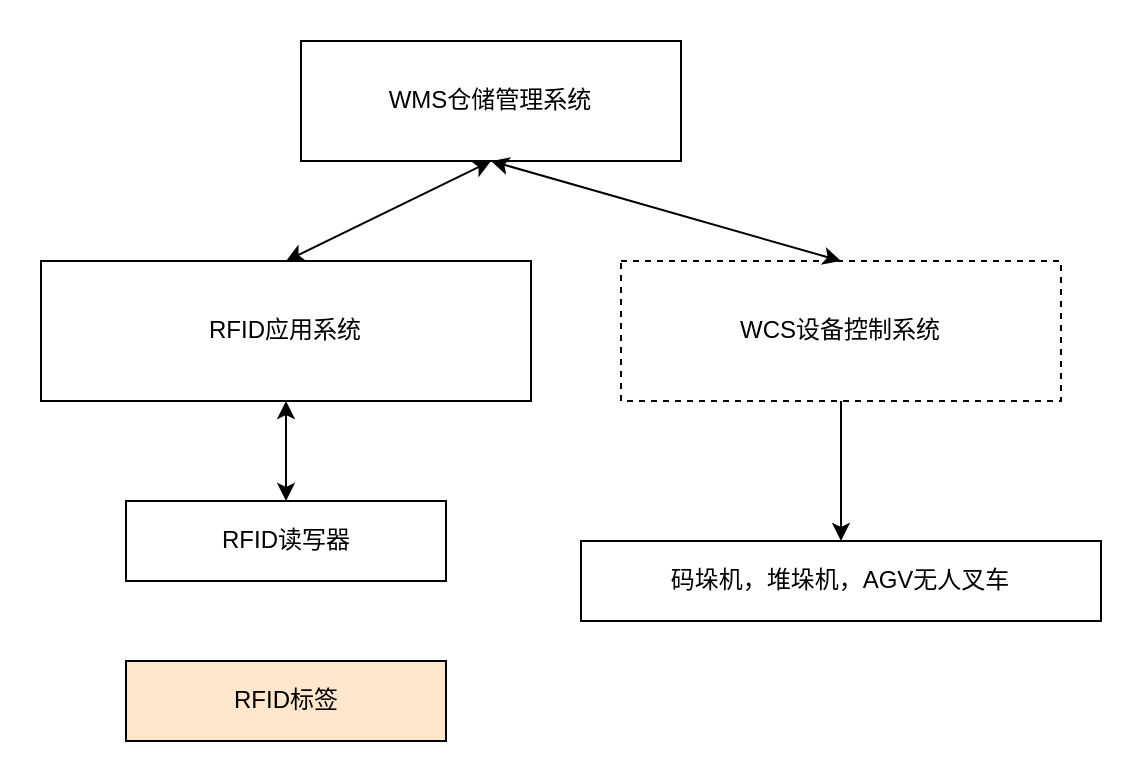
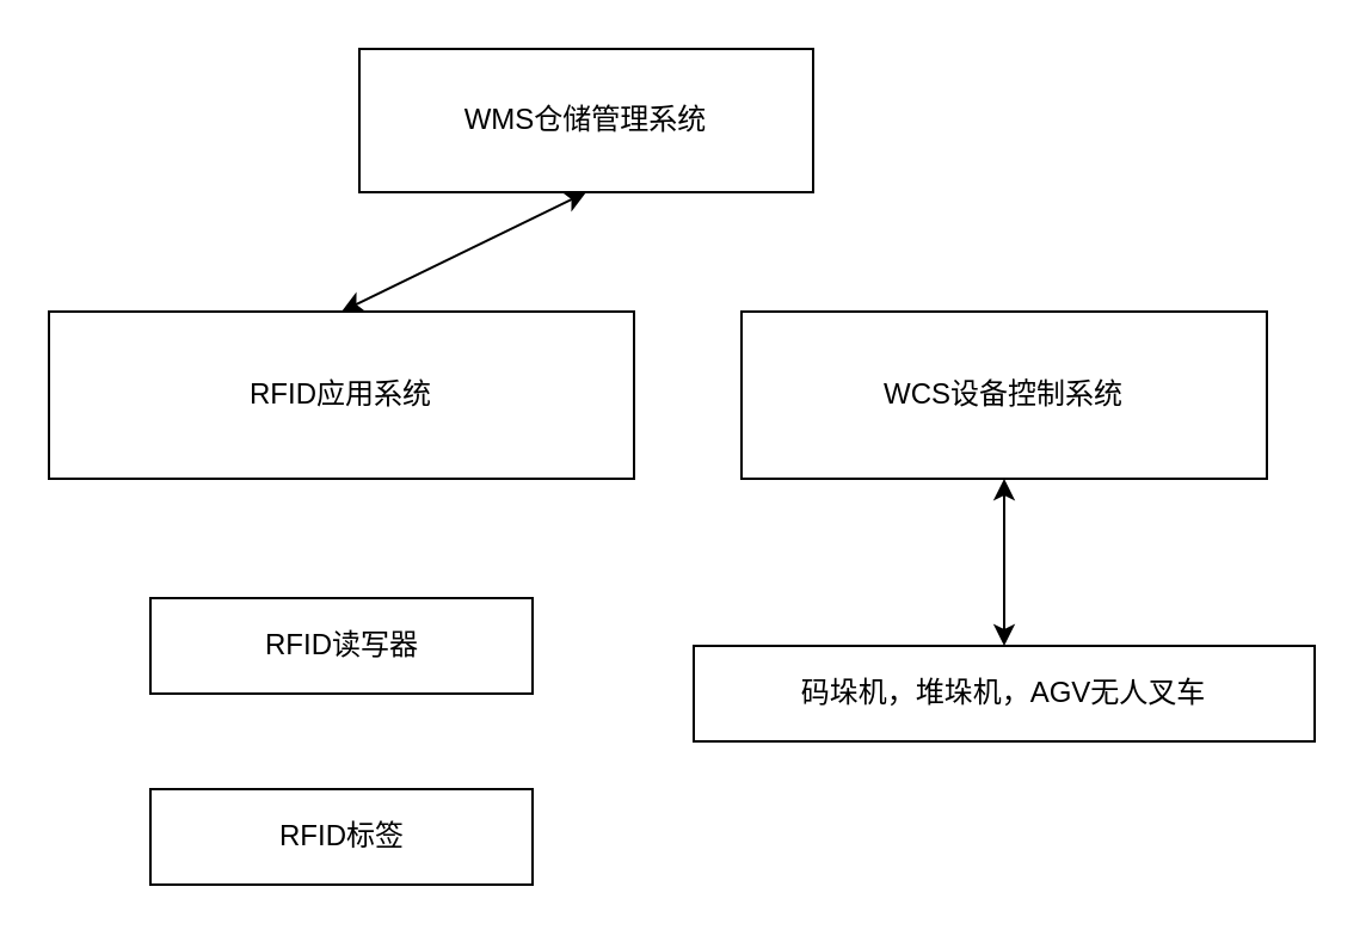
- <mxCell id="9" value="" style="endArrow=classic;startArrow=classic;html=1;rounded=0;entryX=0.5;entryY=1;entryDx=0;entryDy=0;exitX=0.5;exitY=0;exitDx=0;exitDy=0;" edge="1" parent="1" source="4" target="2"><mxGeometry width="50" height="50" relative="1" as="geometry"><mxPoint x="340" y="370" as="sourcePoint" /><mxPoint x="390" y="320" as="targetPoint" /></mxGeometry></mxCell>
- <mxCell id="4" value="WCS设备控制系统" style="rounded=0;whiteSpace=wrap;html=1;dashed=1;" vertex="1" parent="1"><mxGeometry x="310" y="130" width="220" height="70" as="geometry" /></mxCell>
+ <mxCell id="4" value="WCS设备控制系统" style="rounded=0;whiteSpace=wrap;html=1;" vertex="1" parent="1"><mxGeometry x="310" y="130" width="220" height="70" as="geometry" /></mxCell>
- <mxCell id="11" value="" style="endArrow=none;startArrow=classic;html=1;rounded=0;entryX=0.5;entryY=1;entryDx=0;entryDy=0;exitX=0.5;exitY=0;exitDx=0;exitDy=0;" edge="1" parent="1" source="7" target="4"><mxGeometry width="50" height="50" relative="1" as="geometry"><mxPoint x="340" y="370" as="sourcePoint" /><mxPoint x="390" y="320" as="targetPoint" /></mxGeometry></mxCell>
+ <mxCell id="11" value="" style="endArrow=classic;startArrow=classic;html=1;rounded=0;entryX=0.5;entryY=1;entryDx=0;entryDy=0;exitX=0.5;exitY=0;exitDx=0;exitDy=0;" edge="1" parent="1" source="7" target="4"><mxGeometry width="50" height="50" relative="1" as="geometry"><mxPoint x="340" y="370" as="sourcePoint" /><mxPoint x="390" y="320" as="targetPoint" /></mxGeometry></mxCell>
- <mxCell id="10" value="" style="endArrow=classic;startArrow=classic;html=1;rounded=0;entryX=0.5;entryY=1;entryDx=0;entryDy=0;exitX=0.5;exitY=0;exitDx=0;exitDy=0;" edge="1" parent="1" source="5" target="3"><mxGeometry width="50" height="50" relative="1" as="geometry"><mxPoint x="340" y="370" as="sourcePoint" /><mxPoint x="390" y="320" as="targetPoint" /></mxGeometry></mxCell>
- <mxCell id="6" value="RFID标签" style="rounded=0;whiteSpace=wrap;html=1;fillColor=#ffe6cc;" vertex="1" parent="1"><mxGeometry x="62.5" y="330" width="160" height="40" as="geometry" /></mxCell>
+ <mxCell id="6" value="RFID标签" style="rounded=0;whiteSpace=wrap;html=1;" vertex="1" parent="1"><mxGeometry x="62.5" y="330" width="160" height="40" as="geometry" /></mxCell>
